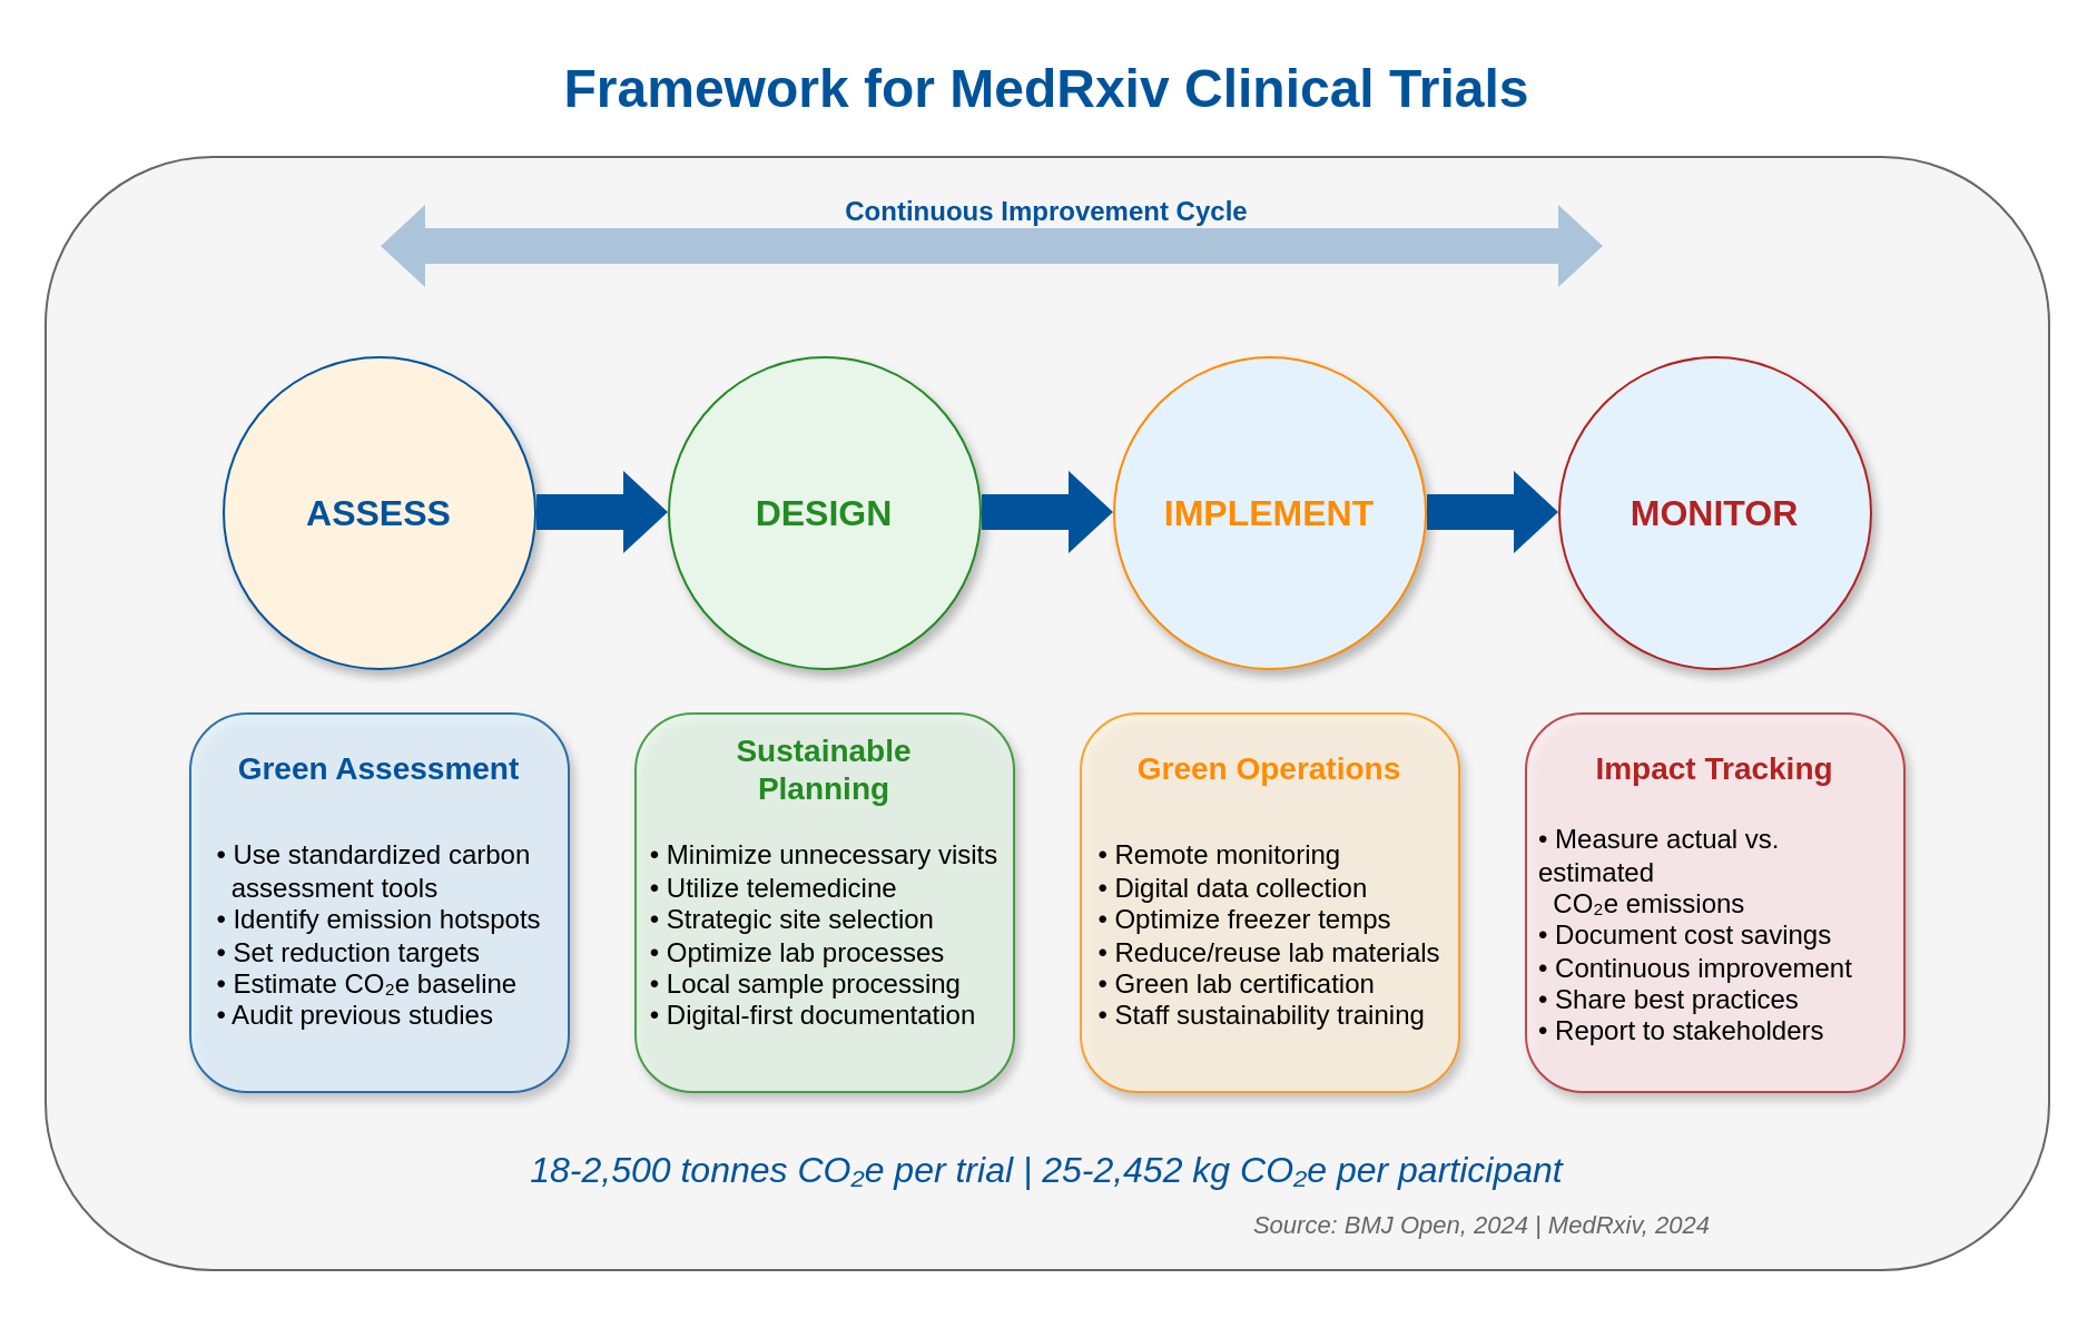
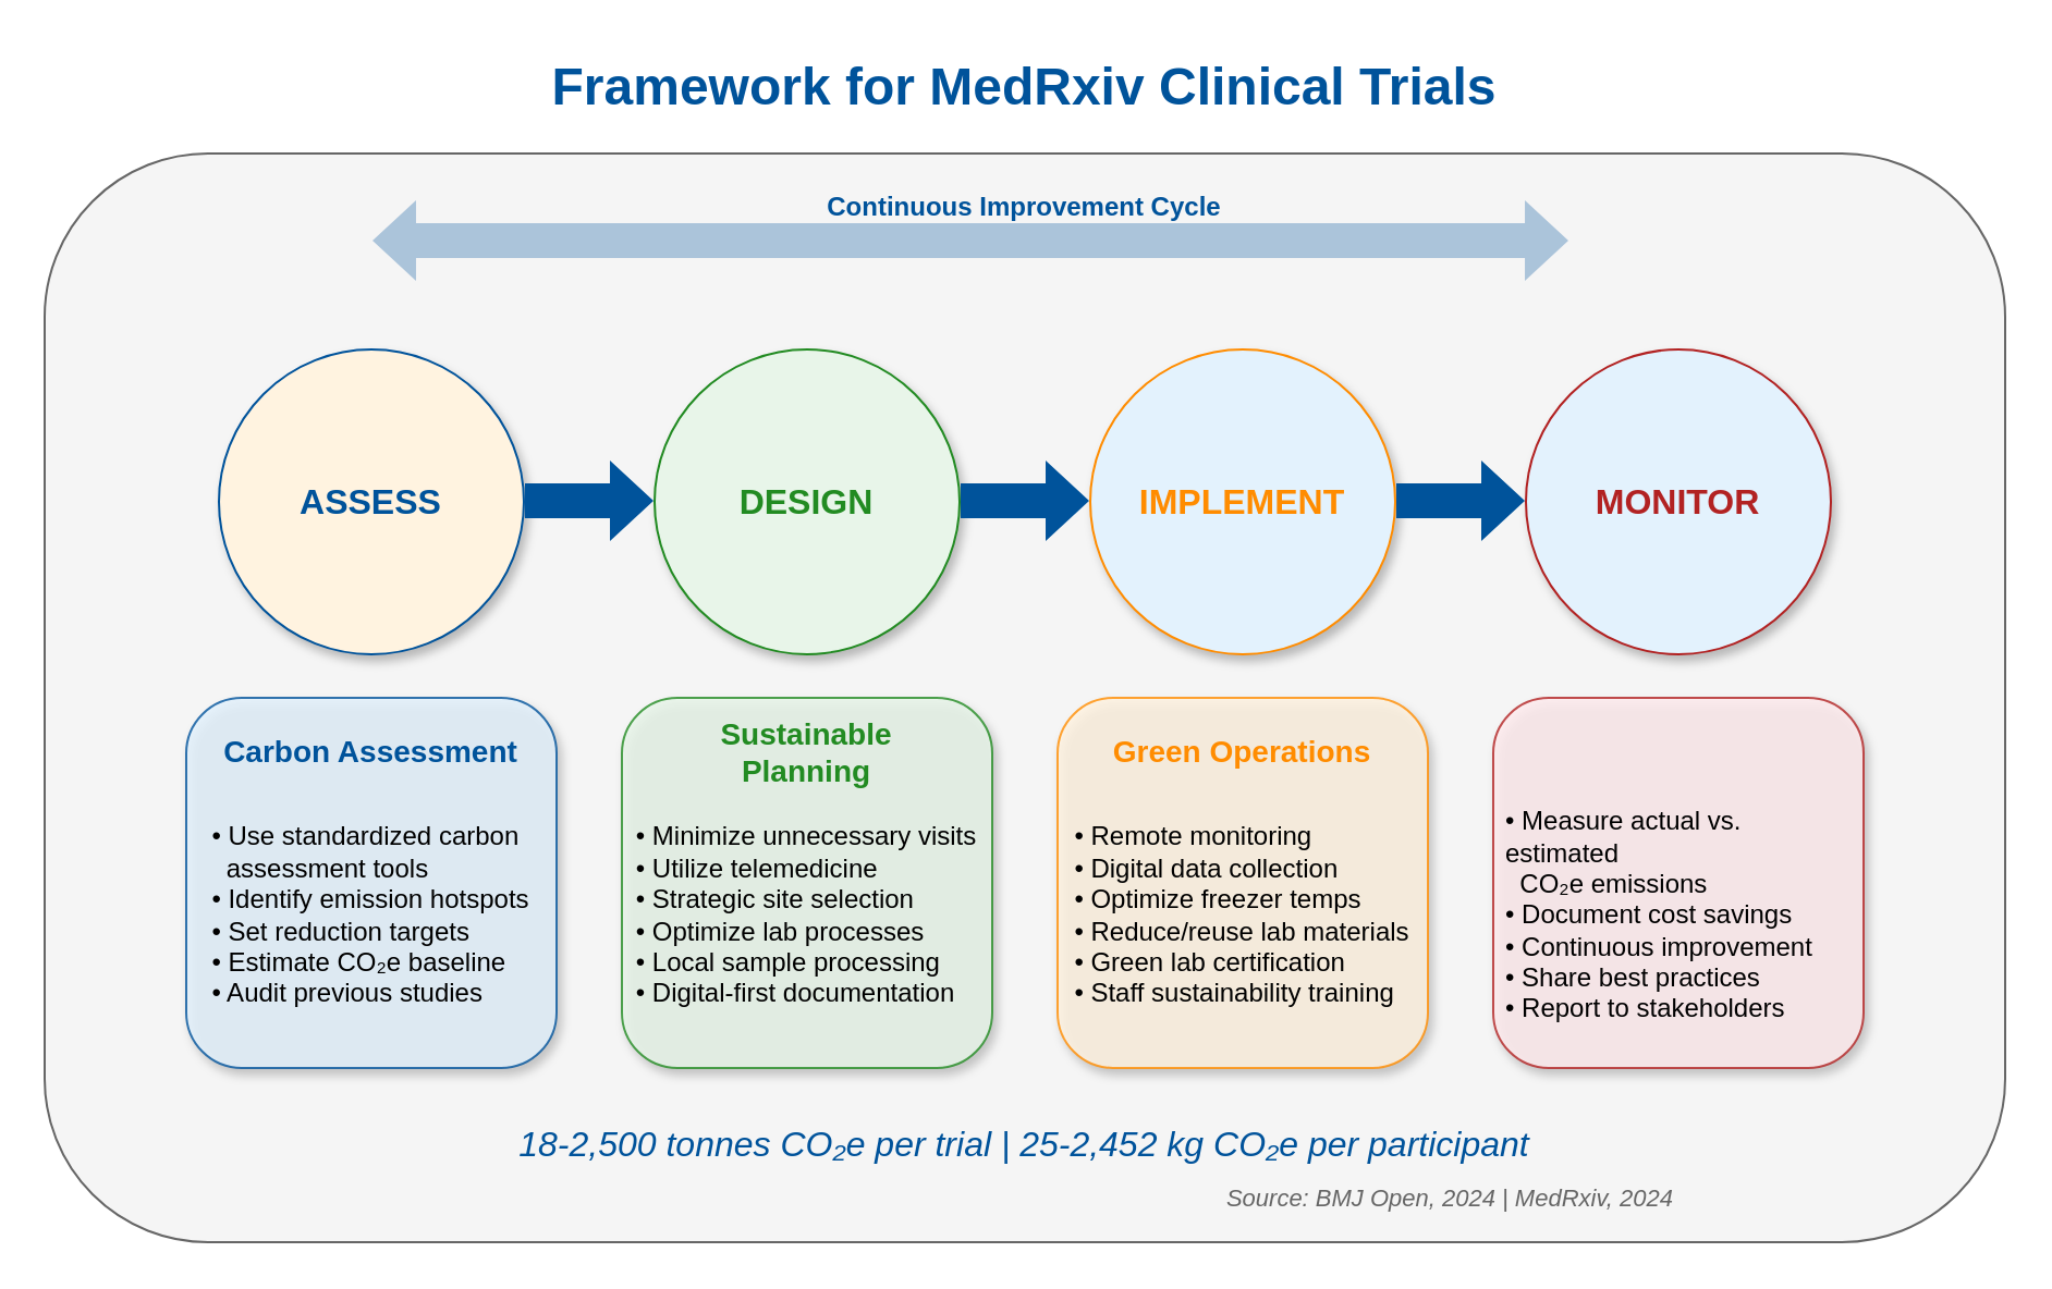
- <mxCell id="12" value="&lt;font face=&quot;Arial&quot;&gt;&lt;span style=&quot;font-size: 14px;&quot;&gt;&lt;b&gt;Green Assessment&lt;/b&gt;&lt;/span&gt;&lt;/font&gt;" style="text;html=1;strokeColor=none;fillColor=none;align=center;verticalAlign=middle;whiteSpace=wrap;rounded=0;fontColor=#00539B;" vertex="1" parent="1"><mxGeometry x="100" y="330" width="140" height="30" as="geometry" /></mxCell>
+ <mxCell id="12" value="&lt;font face=&quot;Arial&quot;&gt;&lt;span style=&quot;font-size: 14px;&quot;&gt;&lt;b&gt;Carbon Assessment&lt;/b&gt;&lt;/span&gt;&lt;/font&gt;" style="text;html=1;strokeColor=none;fillColor=none;align=center;verticalAlign=middle;whiteSpace=wrap;rounded=0;fontColor=#00539B;" vertex="1" parent="1"><mxGeometry x="100" y="330" width="140" height="30" as="geometry" /></mxCell>
- <mxCell id="21" value="&lt;font face=&quot;Arial&quot;&gt;&lt;span style=&quot;font-size: 14px;&quot;&gt;&lt;b&gt;Impact Tracking&lt;/b&gt;&lt;/span&gt;&lt;/font&gt;" style="text;html=1;strokeColor=none;fillColor=none;align=center;verticalAlign=middle;whiteSpace=wrap;rounded=0;fontColor=#B22222;" vertex="1" parent="1"><mxGeometry x="700" y="330" width="140" height="30" as="geometry" /></mxCell>
